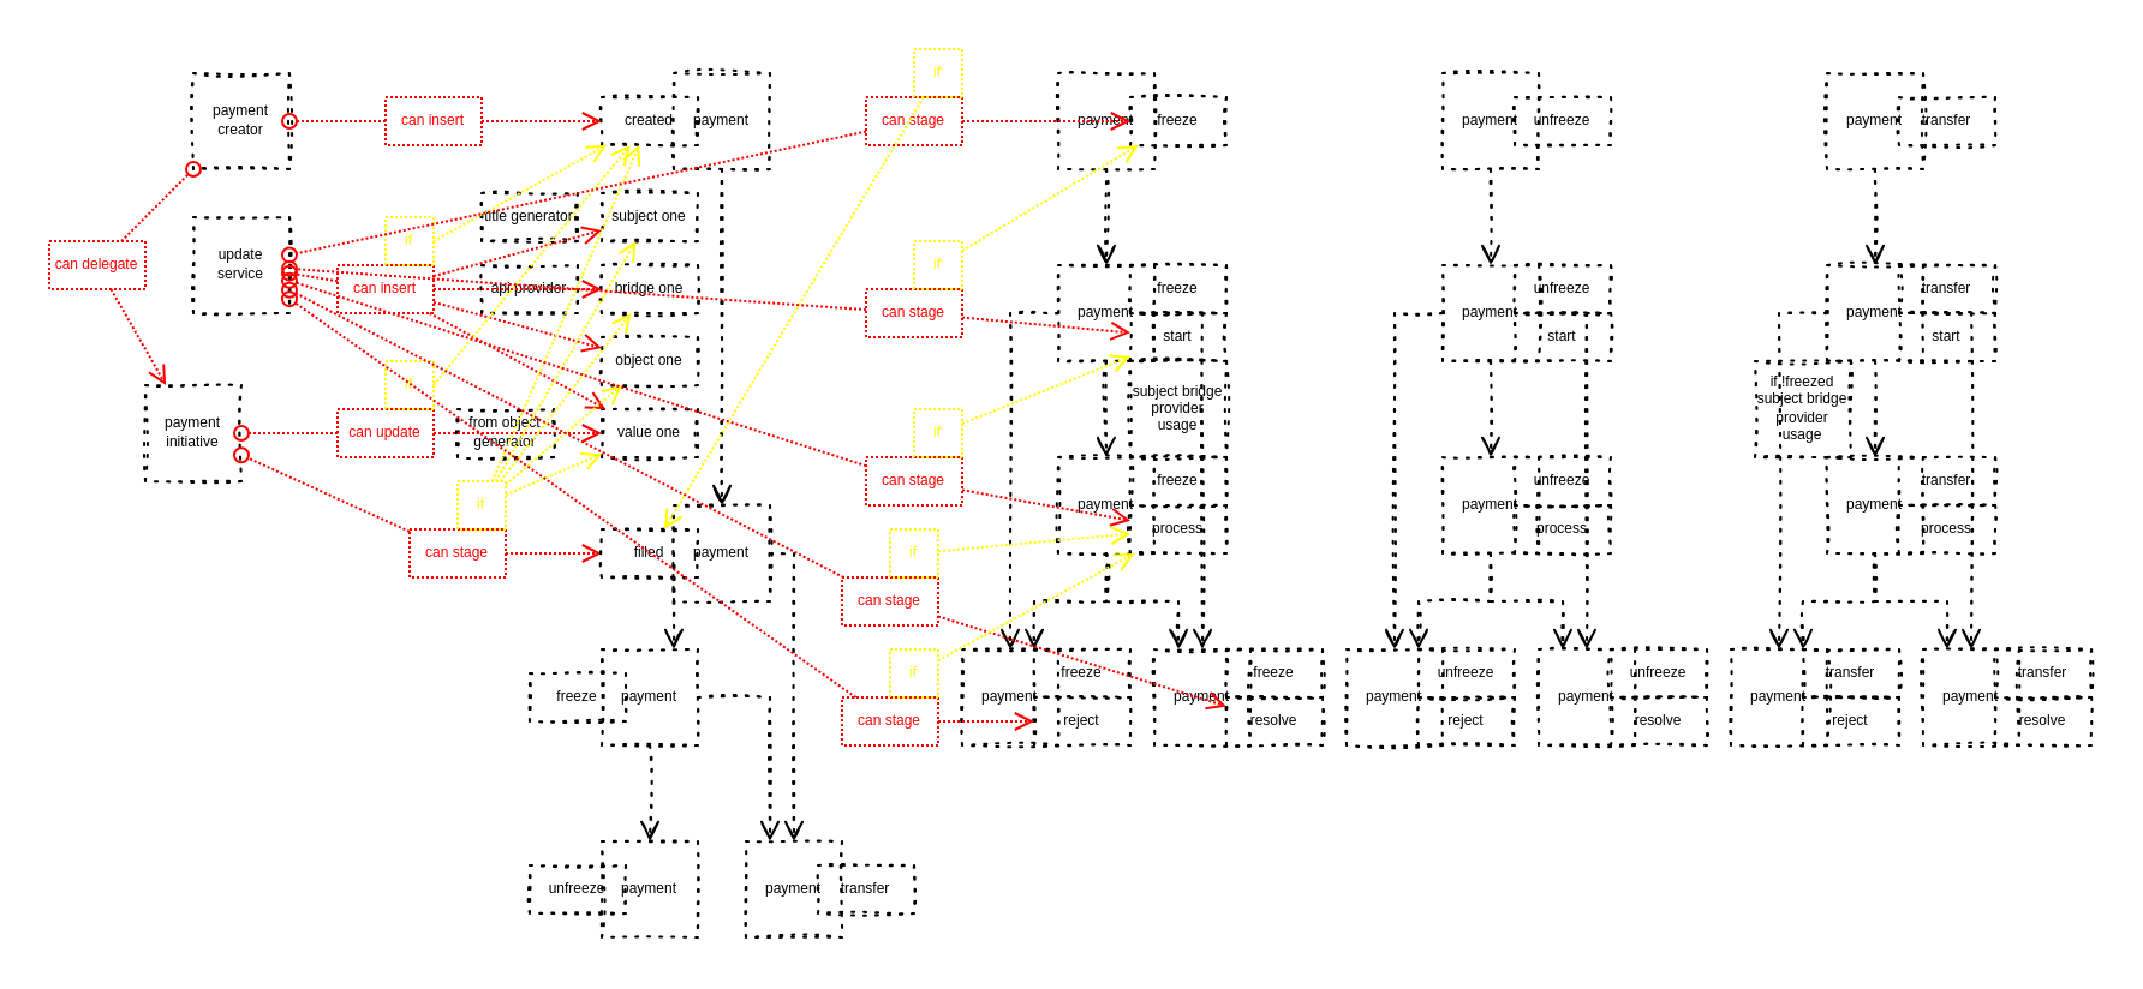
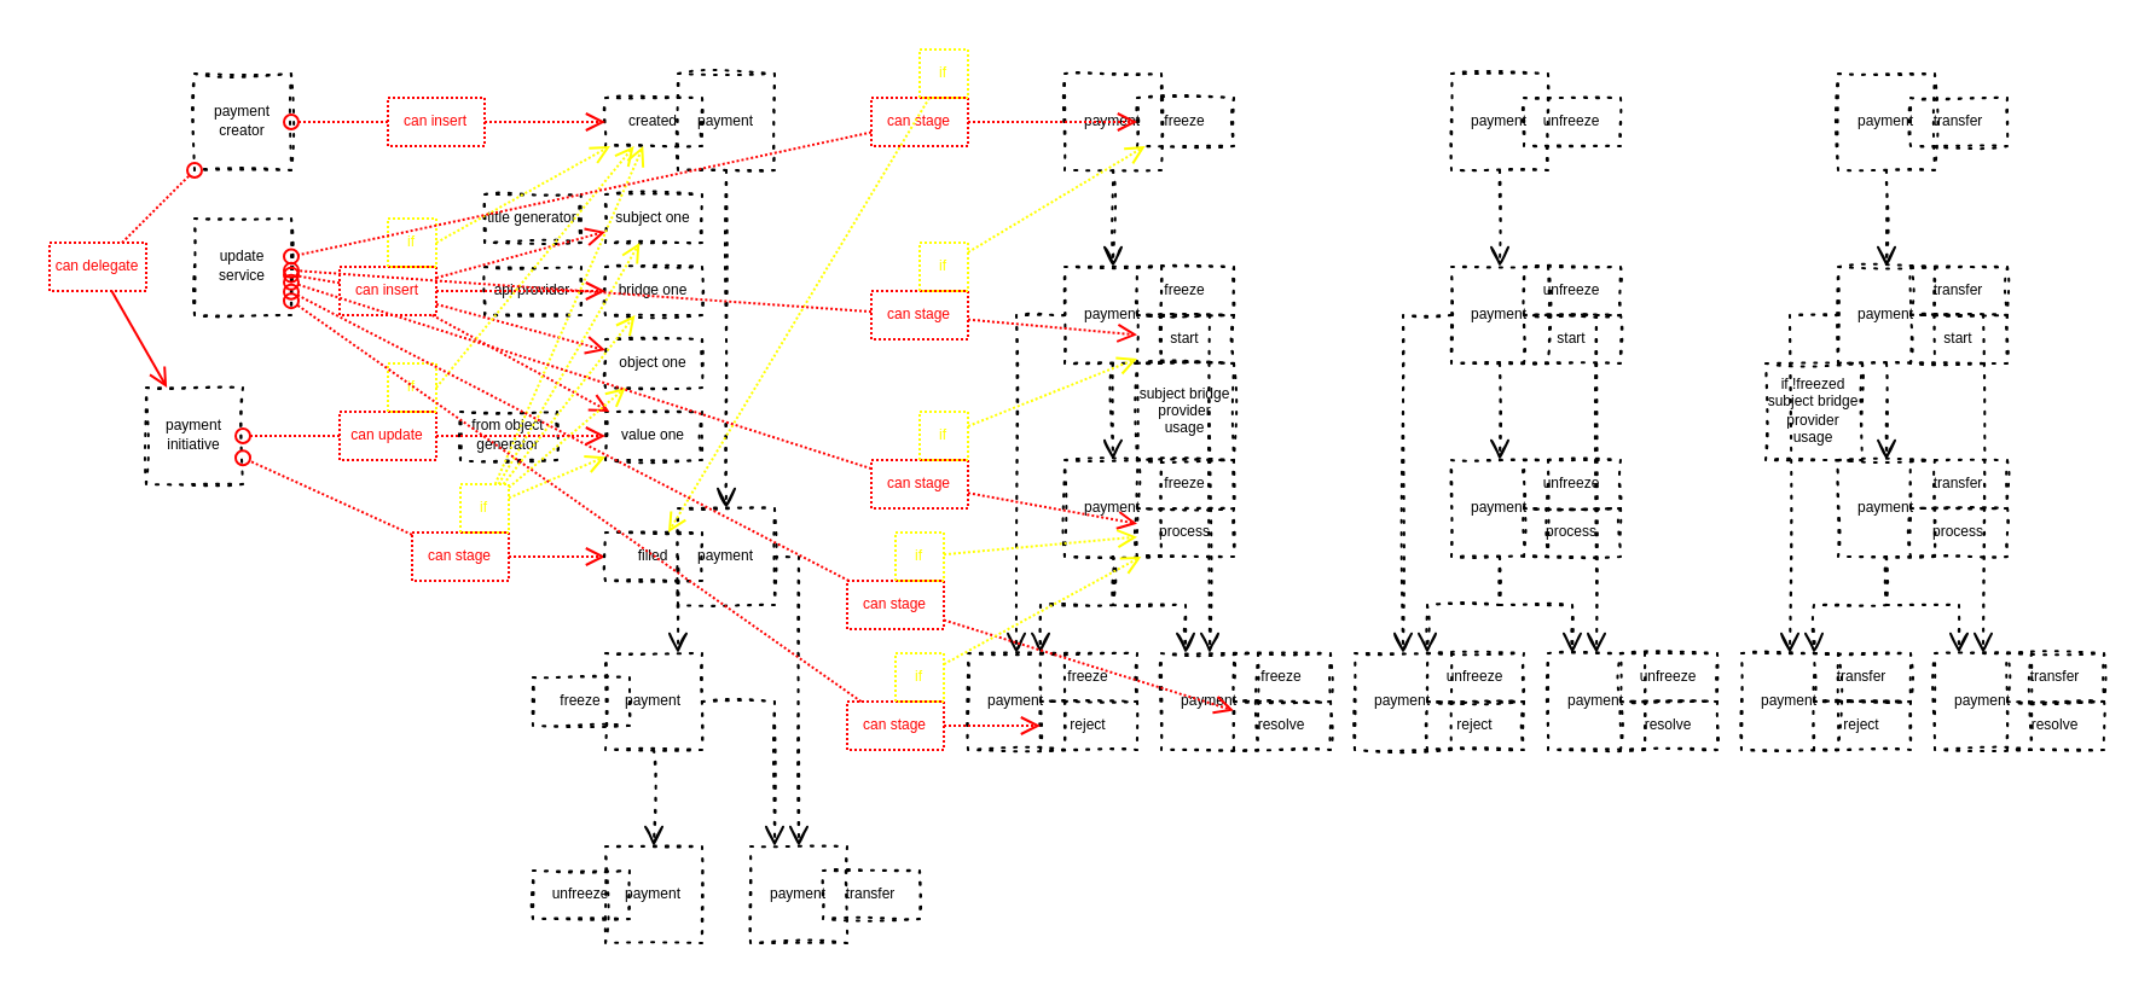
- <mxCell id="99" style="rounded=0;orthogonalLoop=1;jettySize=auto;html=1;endArrow=open;endFill=0;dashed=1;dashPattern=1 1;strokeColor=#FF0000;" edge="1" parent="1" source="97" target="94"><mxGeometry relative="1" as="geometry" /></mxCell>
+ <mxCell id="99" style="rounded=0;orthogonalLoop=1;jettySize=auto;html=1;endArrow=open;endFill=0;dashed=0;dashPattern=1 1;strokeColor=#FF0000;" edge="1" parent="1" source="97" target="94"><mxGeometry relative="1" as="geometry" /></mxCell>
